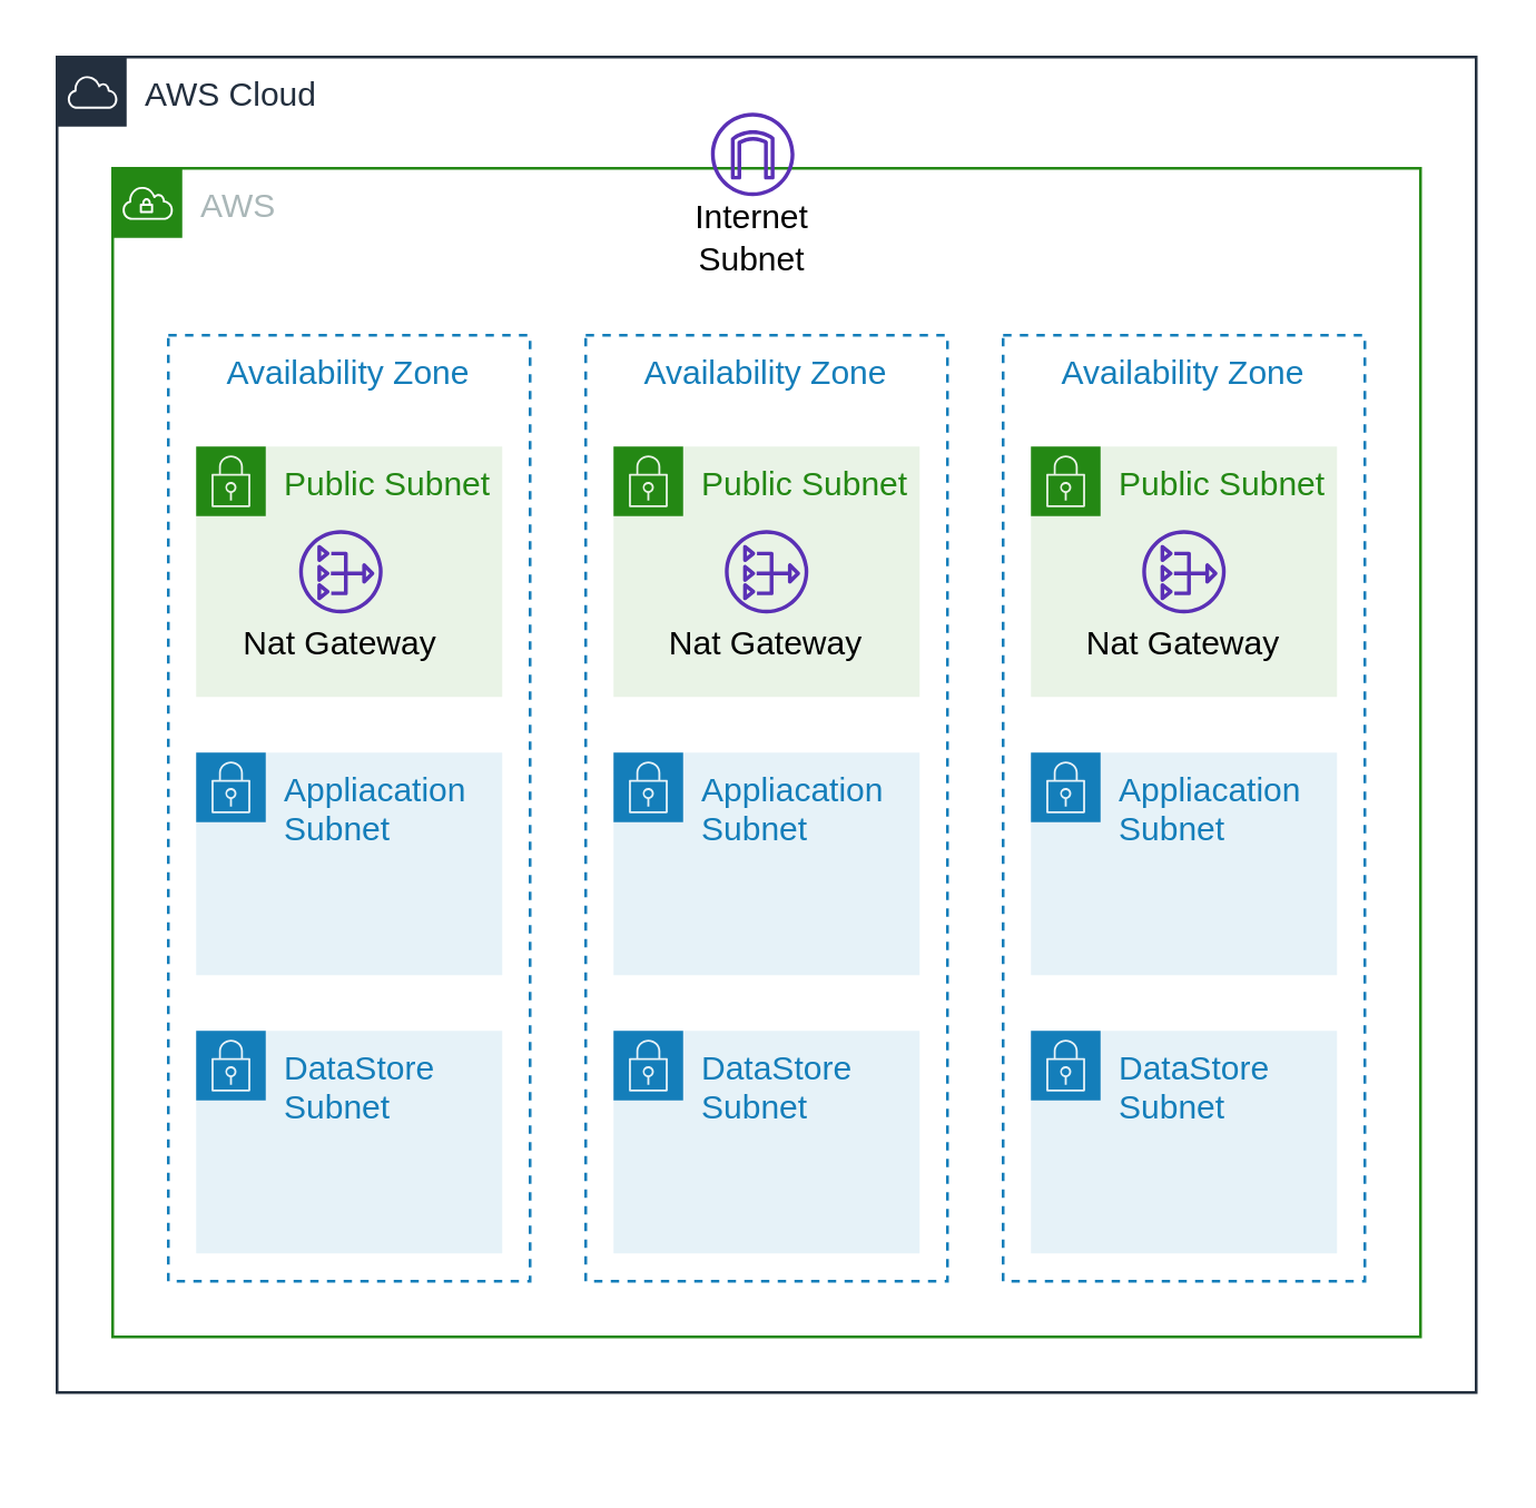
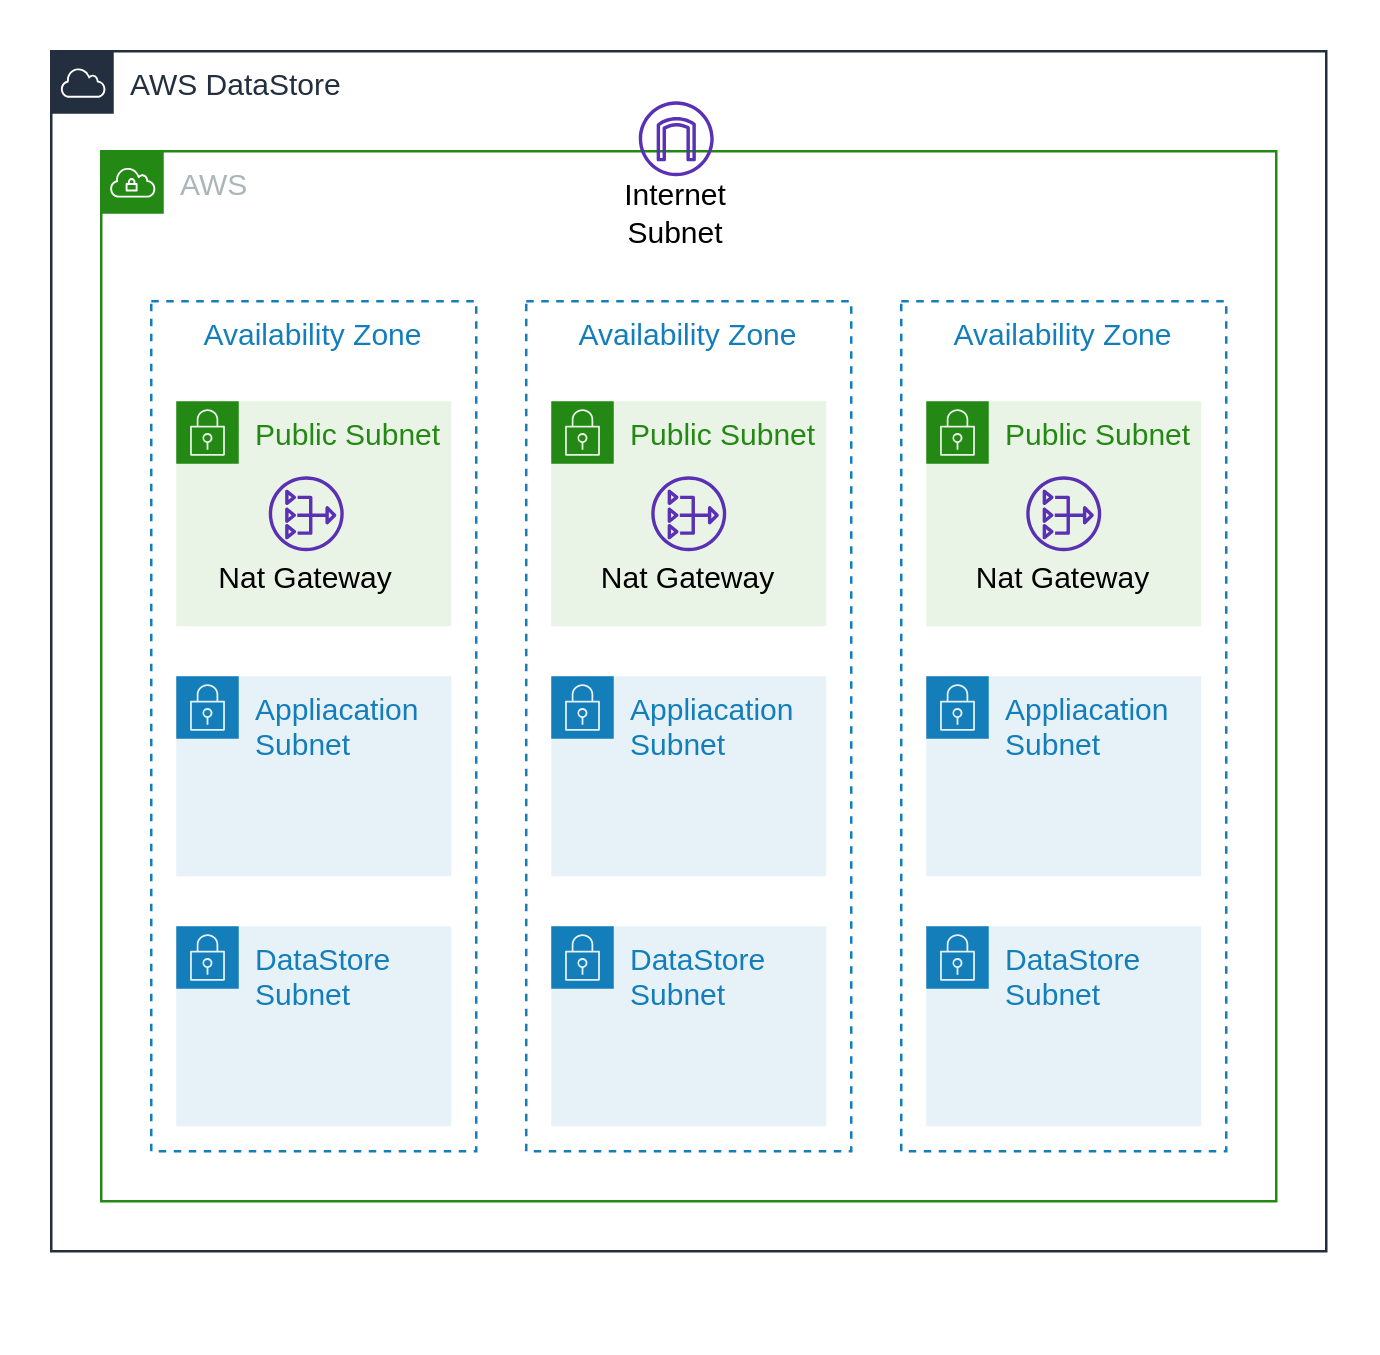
- <mxCell id="2" value="AWS Cloud" style="points=[[0,0],[0.25,0],[0.5,0],[0.75,0],[1,0],[1,0.25],[1,0.5],[1,0.75],[1,1],[0.75,1],[0.5,1],[0.25,1],[0,1],[0,0.75],[0,0.5],[0,0.25]];outlineConnect=0;gradientColor=none;html=1;whiteSpace=wrap;fontSize=12;fontStyle=0;shape=mxgraph.aws4.group;grIcon=mxgraph.aws4.group_aws_cloud;strokeColor=#232F3E;fillColor=none;verticalAlign=top;align=left;spacingLeft=30;fontColor=#232F3E;dashed=0;" parent="1" vertex="1"><mxGeometry width="510" height="480" as="geometry" x="20" y="20" /></mxCell>
+ <mxCell id="2" value="AWS DataStore" style="points=[[0,0],[0.25,0],[0.5,0],[0.75,0],[1,0],[1,0.25],[1,0.5],[1,0.75],[1,1],[0.75,1],[0.5,1],[0.25,1],[0,1],[0,0.75],[0,0.5],[0,0.25]];outlineConnect=0;gradientColor=none;html=1;whiteSpace=wrap;fontSize=12;fontStyle=0;shape=mxgraph.aws4.group;grIcon=mxgraph.aws4.group_aws_cloud;strokeColor=#232F3E;fillColor=none;verticalAlign=top;align=left;spacingLeft=30;fontColor=#232F3E;dashed=0;" parent="1" vertex="1"><mxGeometry width="510" height="480" as="geometry" x="20" y="20" /></mxCell>
